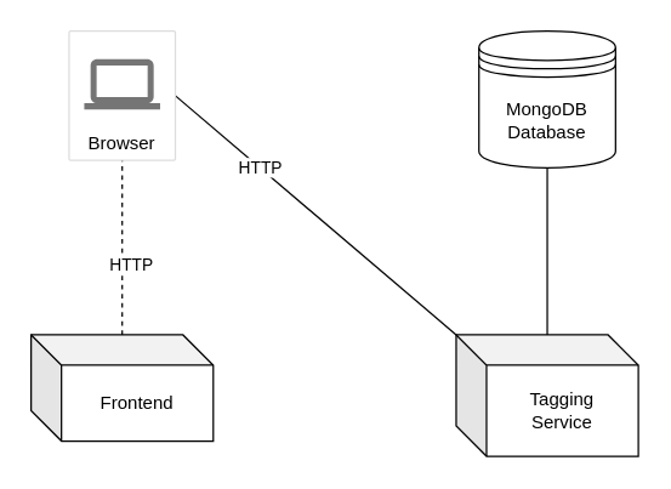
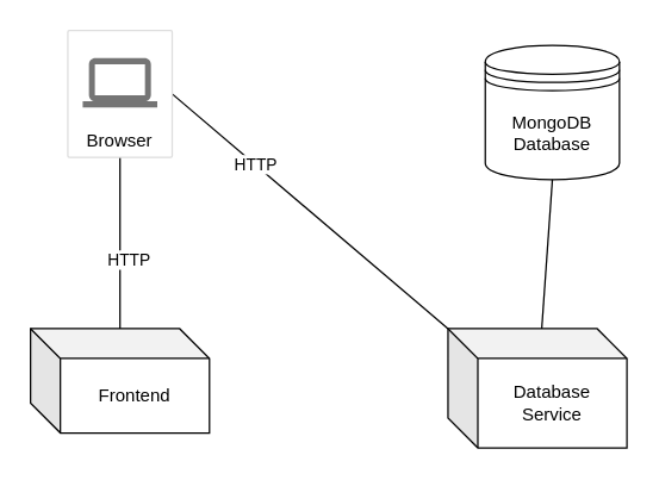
- <mxCell id="2" value="&lt;div&gt;MongoDB&lt;/div&gt;&lt;div&gt;Database&lt;br&gt;&lt;/div&gt;" style="shape=datastore;whiteSpace=wrap;html=1;" parent="1" vertex="1"><mxGeometry x="315" y="20" width="90" height="90" as="geometry" /></mxCell>
+ <mxCell id="2" value="&lt;div&gt;MongoDB&lt;/div&gt;&lt;div&gt;Database&lt;br&gt;&lt;/div&gt;" style="shape=datastore;whiteSpace=wrap;html=1;" parent="1" vertex="1"><mxGeometry x="325" y="30" width="90" height="90" as="geometry" /></mxCell>
- <mxCell id="6" value="" style="endArrow=none;html=1;entryX=0.5;entryY=1;entryDx=0;entryDy=0;dashed=1;" parent="1" source="8" target="10" edge="1"><mxGeometry width="50" height="50" relative="1" as="geometry"><mxPoint x="30" y="210" as="sourcePoint" /><mxPoint x="10" y="160" as="targetPoint" /></mxGeometry></mxCell>
+ <mxCell id="6" value="" style="endArrow=none;html=1;entryX=0.5;entryY=1;entryDx=0;entryDy=0;" parent="1" source="8" target="10" edge="1"><mxGeometry width="50" height="50" relative="1" as="geometry"><mxPoint x="30" y="210" as="sourcePoint" /><mxPoint x="10" y="160" as="targetPoint" /></mxGeometry></mxCell>
- <mxCell id="9" value="Tagging&lt;br&gt;Service" style="shape=cube;whiteSpace=wrap;html=1;boundedLbl=1;backgroundOutline=1;darkOpacity=0.05;darkOpacity2=0.1;" vertex="1" parent="1"><mxGeometry x="300" y="220" width="120" height="80" as="geometry" /></mxCell>
+ <mxCell id="9" value="Database&lt;br&gt;Service" style="shape=cube;whiteSpace=wrap;html=1;boundedLbl=1;backgroundOutline=1;darkOpacity=0.05;darkOpacity2=0.1;" vertex="1" parent="1"><mxGeometry x="300" y="220" width="120" height="80" as="geometry" /></mxCell>
